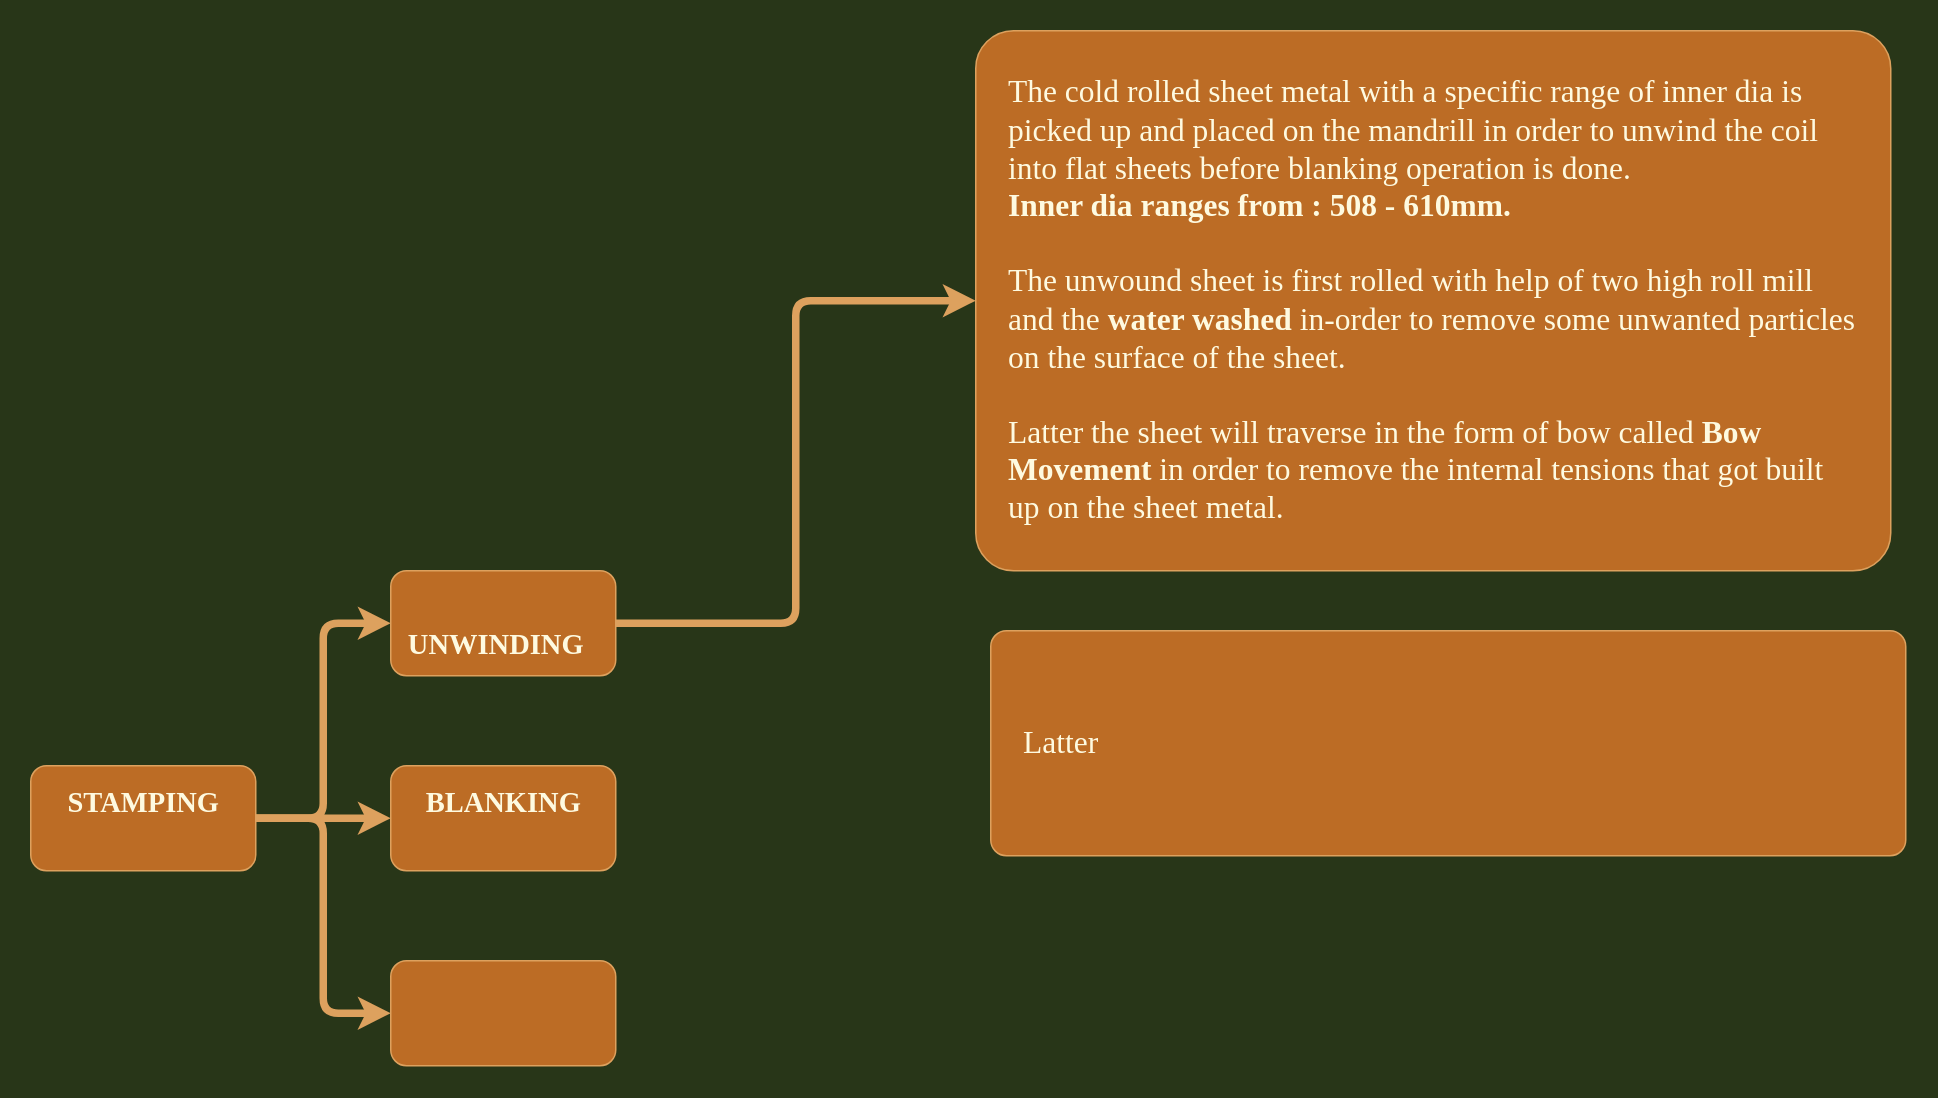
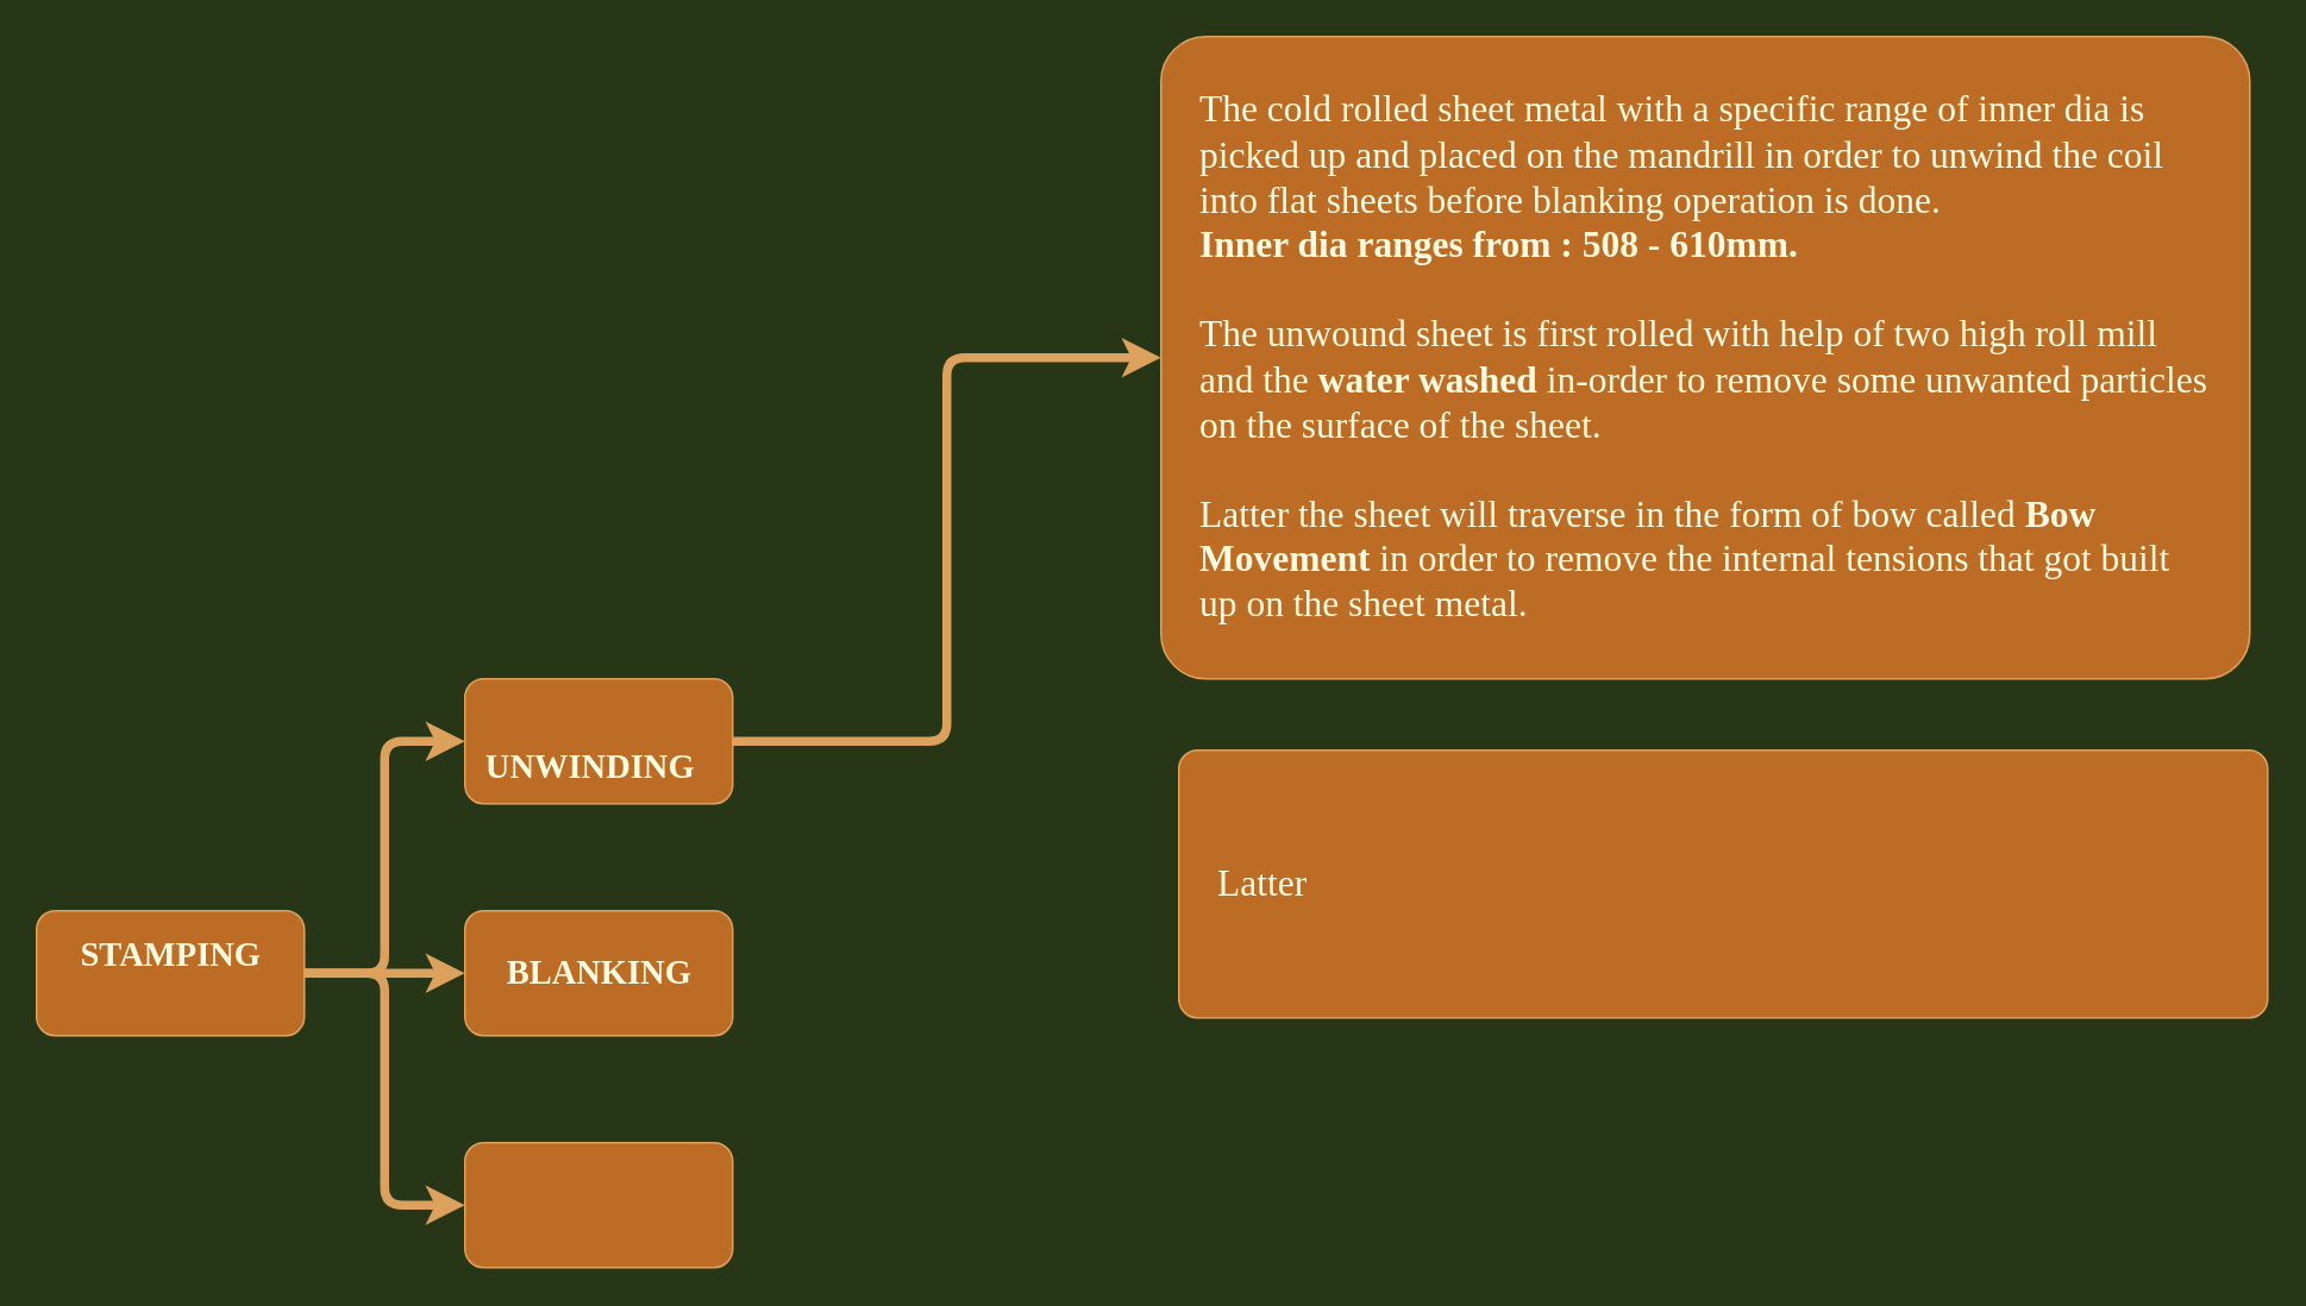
- <mxCell id="11" value="&lt;font face=&quot;Tahoma&quot;&gt;&lt;span style=&quot;font-size: 19px;&quot;&gt;&lt;b&gt;BLANKING&lt;/b&gt;&lt;/span&gt;&lt;/font&gt;" style="text;html=1;strokeColor=none;fillColor=none;align=center;verticalAlign=middle;whiteSpace=wrap;rounded=0;fontColor=#FEFAE0;" vertex="1" parent="1"><mxGeometry x="267.5" y="520" width="135" height="30" as="geometry" /></mxCell>
+ <mxCell id="11" value="&lt;font face=&quot;Tahoma&quot;&gt;&lt;span style=&quot;font-size: 19px;&quot;&gt;&lt;b&gt;BLANKING&lt;/b&gt;&lt;/span&gt;&lt;/font&gt;" style="text;html=1;strokeColor=none;fillColor=none;align=center;verticalAlign=middle;whiteSpace=wrap;rounded=0;fontColor=#FEFAE0;" vertex="1" parent="1"><mxGeometry x="267.5" y="530" width="135" height="30" as="geometry" /></mxCell>
